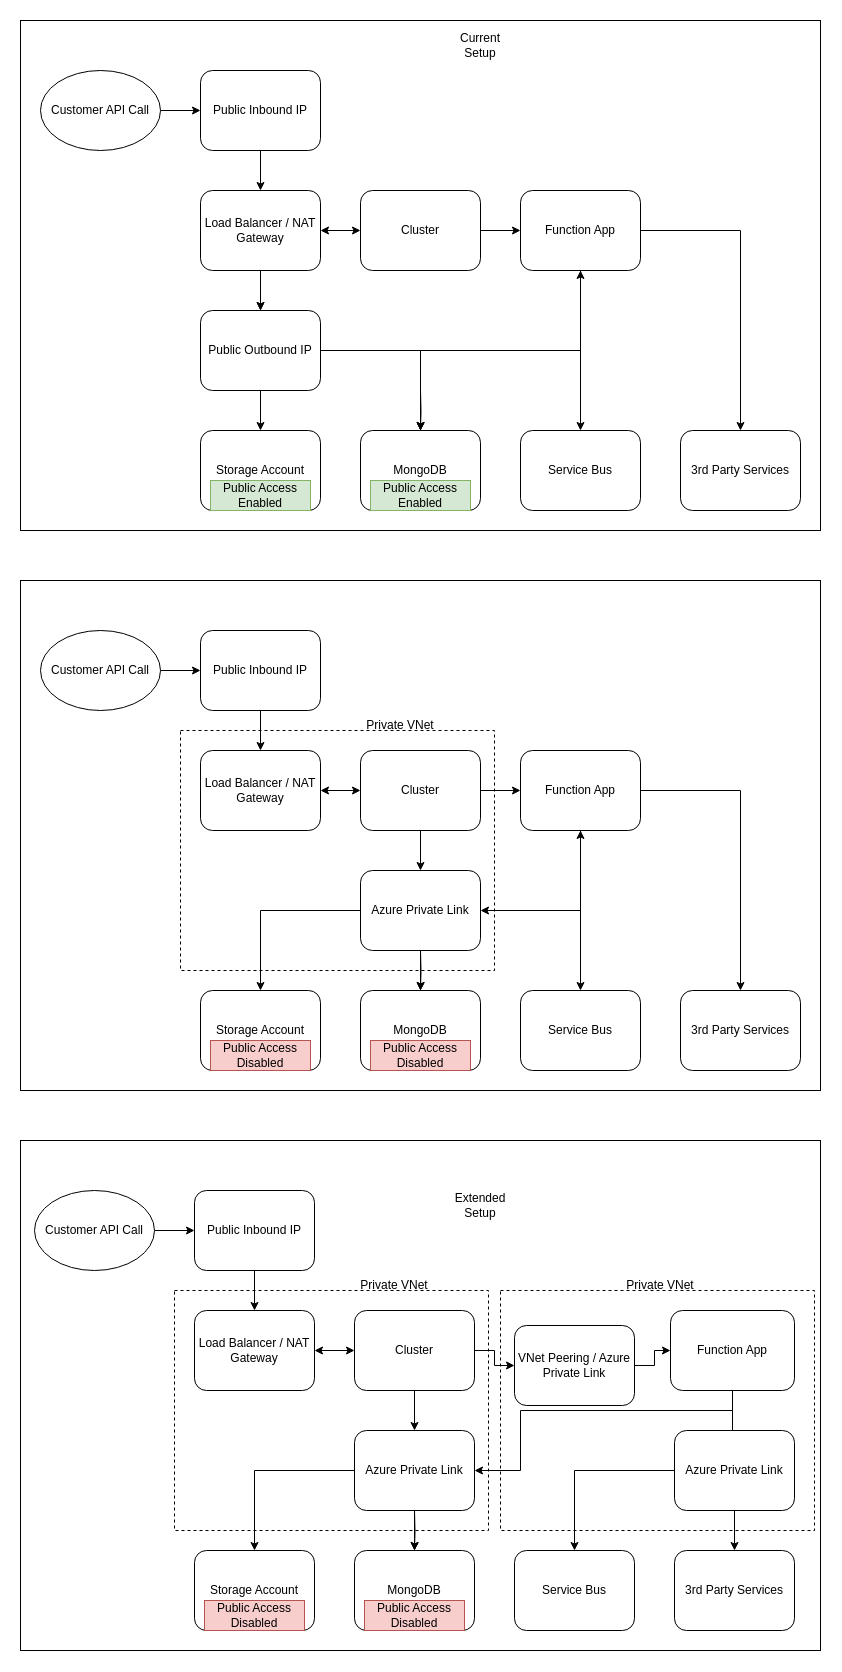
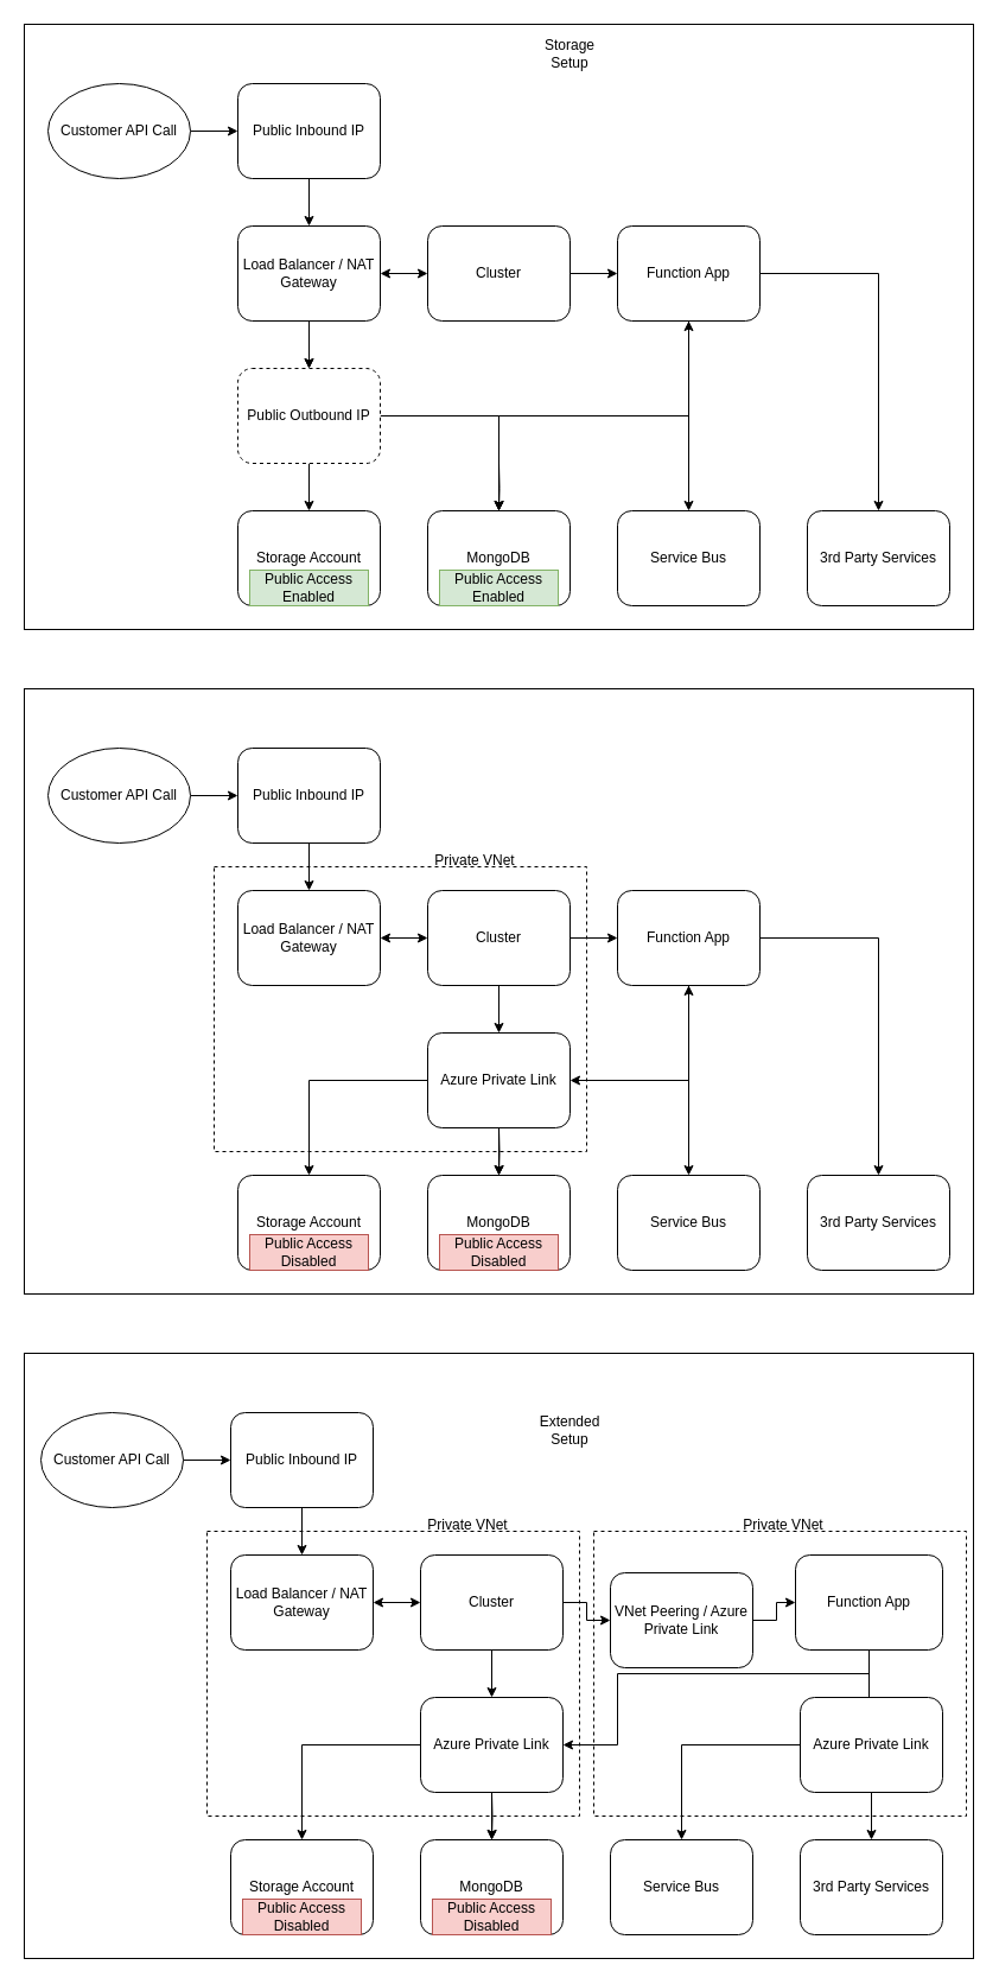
- <mxCell id="84" value="Current Setup" style="text;html=1;strokeColor=none;fillColor=none;align=center;verticalAlign=middle;whiteSpace=wrap;rounded=0;" vertex="1" parent="1"><mxGeometry x="450" y="30" width="60" height="30" as="geometry" /></mxCell>
+ <mxCell id="84" value="Storage Setup" style="text;html=1;strokeColor=none;fillColor=none;align=center;verticalAlign=middle;whiteSpace=wrap;rounded=0;" vertex="1" parent="1"><mxGeometry x="450" y="30" width="60" height="30" as="geometry" /></mxCell>
- <mxCell id="25" value="Public Outbound IP" style="rounded=1;whiteSpace=wrap;html=1;" vertex="1" parent="1"><mxGeometry x="200" y="310" width="120" height="80" as="geometry" /></mxCell>
+ <mxCell id="25" value="Public Outbound IP" style="rounded=1;whiteSpace=wrap;html=1;dashed=1;" vertex="1" parent="1"><mxGeometry x="200" y="310" width="120" height="80" as="geometry" /></mxCell>
